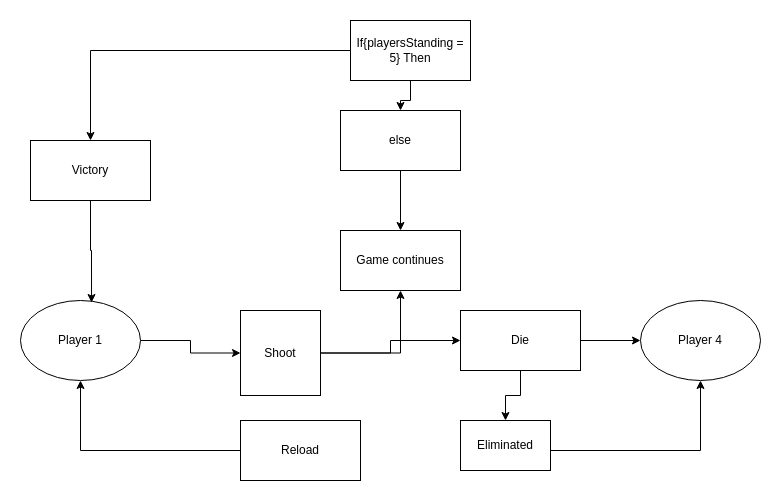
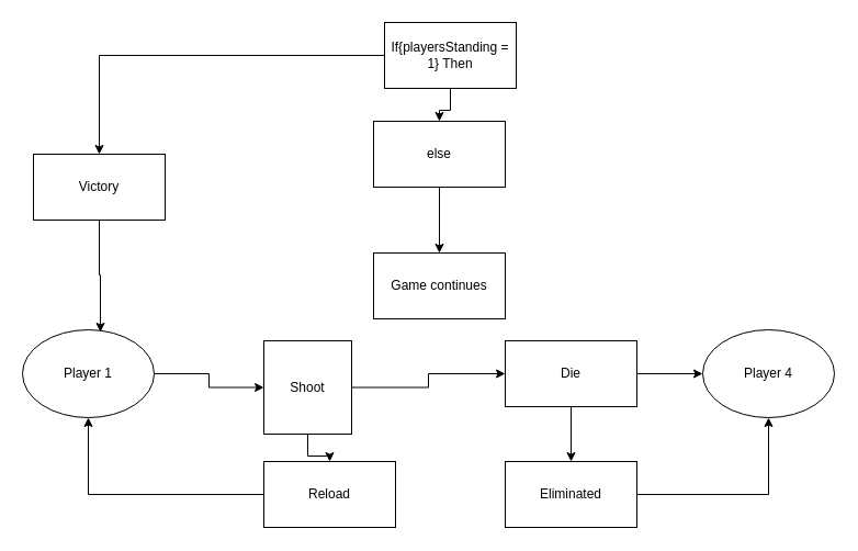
- <mxCell id="17" value="If{playersStanding = 5} Then" style="rounded=0;whiteSpace=wrap;html=1;" vertex="1" parent="1"><mxGeometry x="350" y="20" width="120" height="60" as="geometry" /></mxCell>
+ <mxCell id="17" value="If{playersStanding = 1} Then" style="rounded=0;whiteSpace=wrap;html=1;" vertex="1" parent="1"><mxGeometry x="350" y="20" width="120" height="60" as="geometry" /></mxCell>
- <mxCell id="6" style="edgeStyle=orthogonalEdgeStyle;rounded=0;orthogonalLoop=1;jettySize=auto;html=1;" edge="1" parent="1" source="7" target="20"><mxGeometry relative="1" as="geometry" /></mxCell>
+ <mxCell id="6" style="edgeStyle=orthogonalEdgeStyle;rounded=0;orthogonalLoop=1;jettySize=auto;html=1;" edge="1" parent="1" source="7" target="12"><mxGeometry relative="1" as="geometry" /></mxCell>
- <mxCell id="14" value="Eliminated" style="rounded=0;whiteSpace=wrap;html=1;" vertex="1" parent="1"><mxGeometry x="460" y="420" width="90" height="50" as="geometry" /></mxCell>
+ <mxCell id="14" value="Eliminated" style="rounded=0;whiteSpace=wrap;html=1;" vertex="1" parent="1"><mxGeometry x="460" y="420" width="120" height="60" as="geometry" /></mxCell>
